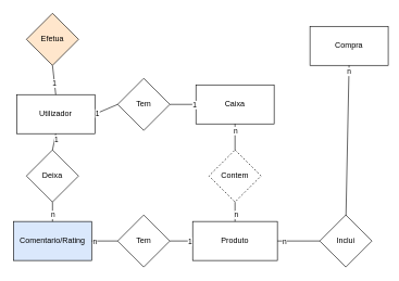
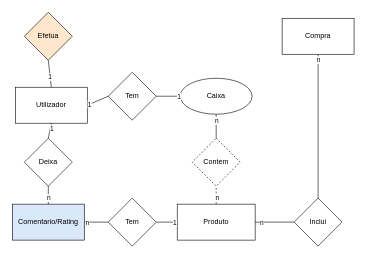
- <mxCell id="27" value="Compra" style="rounded=0;whiteSpace=wrap;html=1;" vertex="1" parent="1"><mxGeometry x="475" y="40" width="120" height="60" as="geometry" /></mxCell>
+ <mxCell id="27" value="Compra" style="rounded=0;whiteSpace=wrap;html=1;" vertex="1" parent="1"><mxGeometry x="470" y="30" width="120" height="60" as="geometry" /></mxCell>
- <mxCell id="5" value="Caixa" style="rounded=0;whiteSpace=wrap;html=1;" vertex="1" parent="1"><mxGeometry x="300" y="130" width="120" height="60" as="geometry" /></mxCell>
+ <mxCell id="5" value="Caixa" style="ellipse;whiteSpace=wrap;html=1;" vertex="1" parent="1"><mxGeometry x="300" y="130" width="120" height="60" as="geometry" /></mxCell>
- <mxCell id="14" value="" style="endArrow=none;html=1;rounded=0;exitX=0.5;exitY=0;exitDx=0;exitDy=0;entryX=0.5;entryY=1;entryDx=0;entryDy=0;" edge="1" parent="1" source="3" target="11"><mxGeometry width="50" height="50" relative="1" as="geometry"><mxPoint x="320" y="260" as="sourcePoint" /><mxPoint x="370" y="210" as="targetPoint" /></mxGeometry></mxCell>
+ <mxCell id="14" value="" style="endArrow=none;html=1;rounded=0;exitX=0.5;exitY=0;exitDx=0;exitDy=0;entryX=0.5;entryY=1;entryDx=0;entryDy=0;dashed=1;" edge="1" parent="1" source="3" target="11"><mxGeometry width="50" height="50" relative="1" as="geometry"><mxPoint x="320" y="260" as="sourcePoint" /><mxPoint x="370" y="210" as="targetPoint" /></mxGeometry></mxCell>
